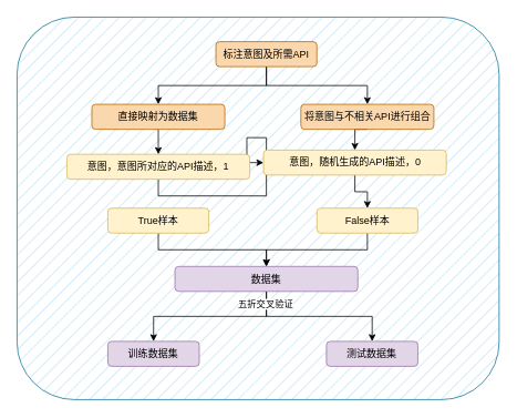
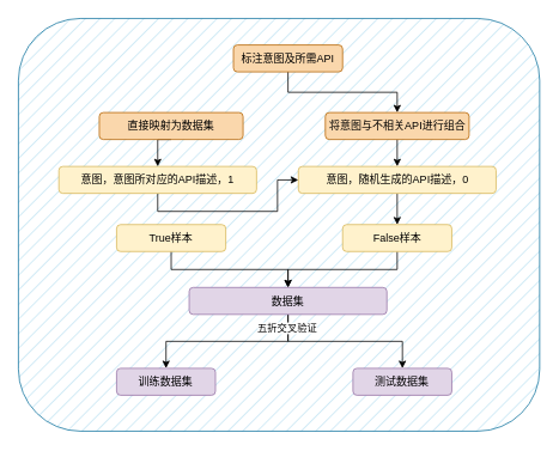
- <mxCell id="3" style="edgeStyle=orthogonalEdgeStyle;rounded=0;orthogonalLoop=1;jettySize=auto;html=1;exitX=0.5;exitY=1;exitDx=0;exitDy=0;entryX=0.5;entryY=0;entryDx=0;entryDy=0;" parent="1" source="5" target="17" edge="1"><mxGeometry relative="1" as="geometry" /></mxCell>
- <mxCell id="15" value="意图，随机生成的API描述，0" style="rounded=1;whiteSpace=wrap;html=1;fillColor=#fff2cc;strokeColor=#d6b656;fillStyle=auto;" parent="1" vertex="1"><mxGeometry x="316.5" y="179.75" width="220" height="30" as="geometry" /></mxCell>
+ <mxCell id="15" value="意图，随机生成的API描述，0" style="rounded=1;whiteSpace=wrap;html=1;fillColor=#fff2cc;strokeColor=#d6b656;fillStyle=auto;" parent="1" vertex="1"><mxGeometry x="331.5" y="184.75" width="220" height="30" as="geometry" /></mxCell>
- <mxCell id="11" value="意图，意图所对应的API描述，1" style="rounded=1;whiteSpace=wrap;html=1;fillColor=#fff2cc;strokeColor=#d6b656;fillStyle=auto;" parent="1" vertex="1"><mxGeometry x="80" y="184.75" width="220" height="30" as="geometry" /></mxCell>
+ <mxCell id="11" value="意图，意图所对应的API描述，1" style="rounded=1;whiteSpace=wrap;html=1;fillColor=#fff2cc;strokeColor=#d6b656;fillStyle=auto;" parent="1" vertex="1"><mxGeometry x="65" y="184.75" width="220" height="30" as="geometry" /></mxCell>
